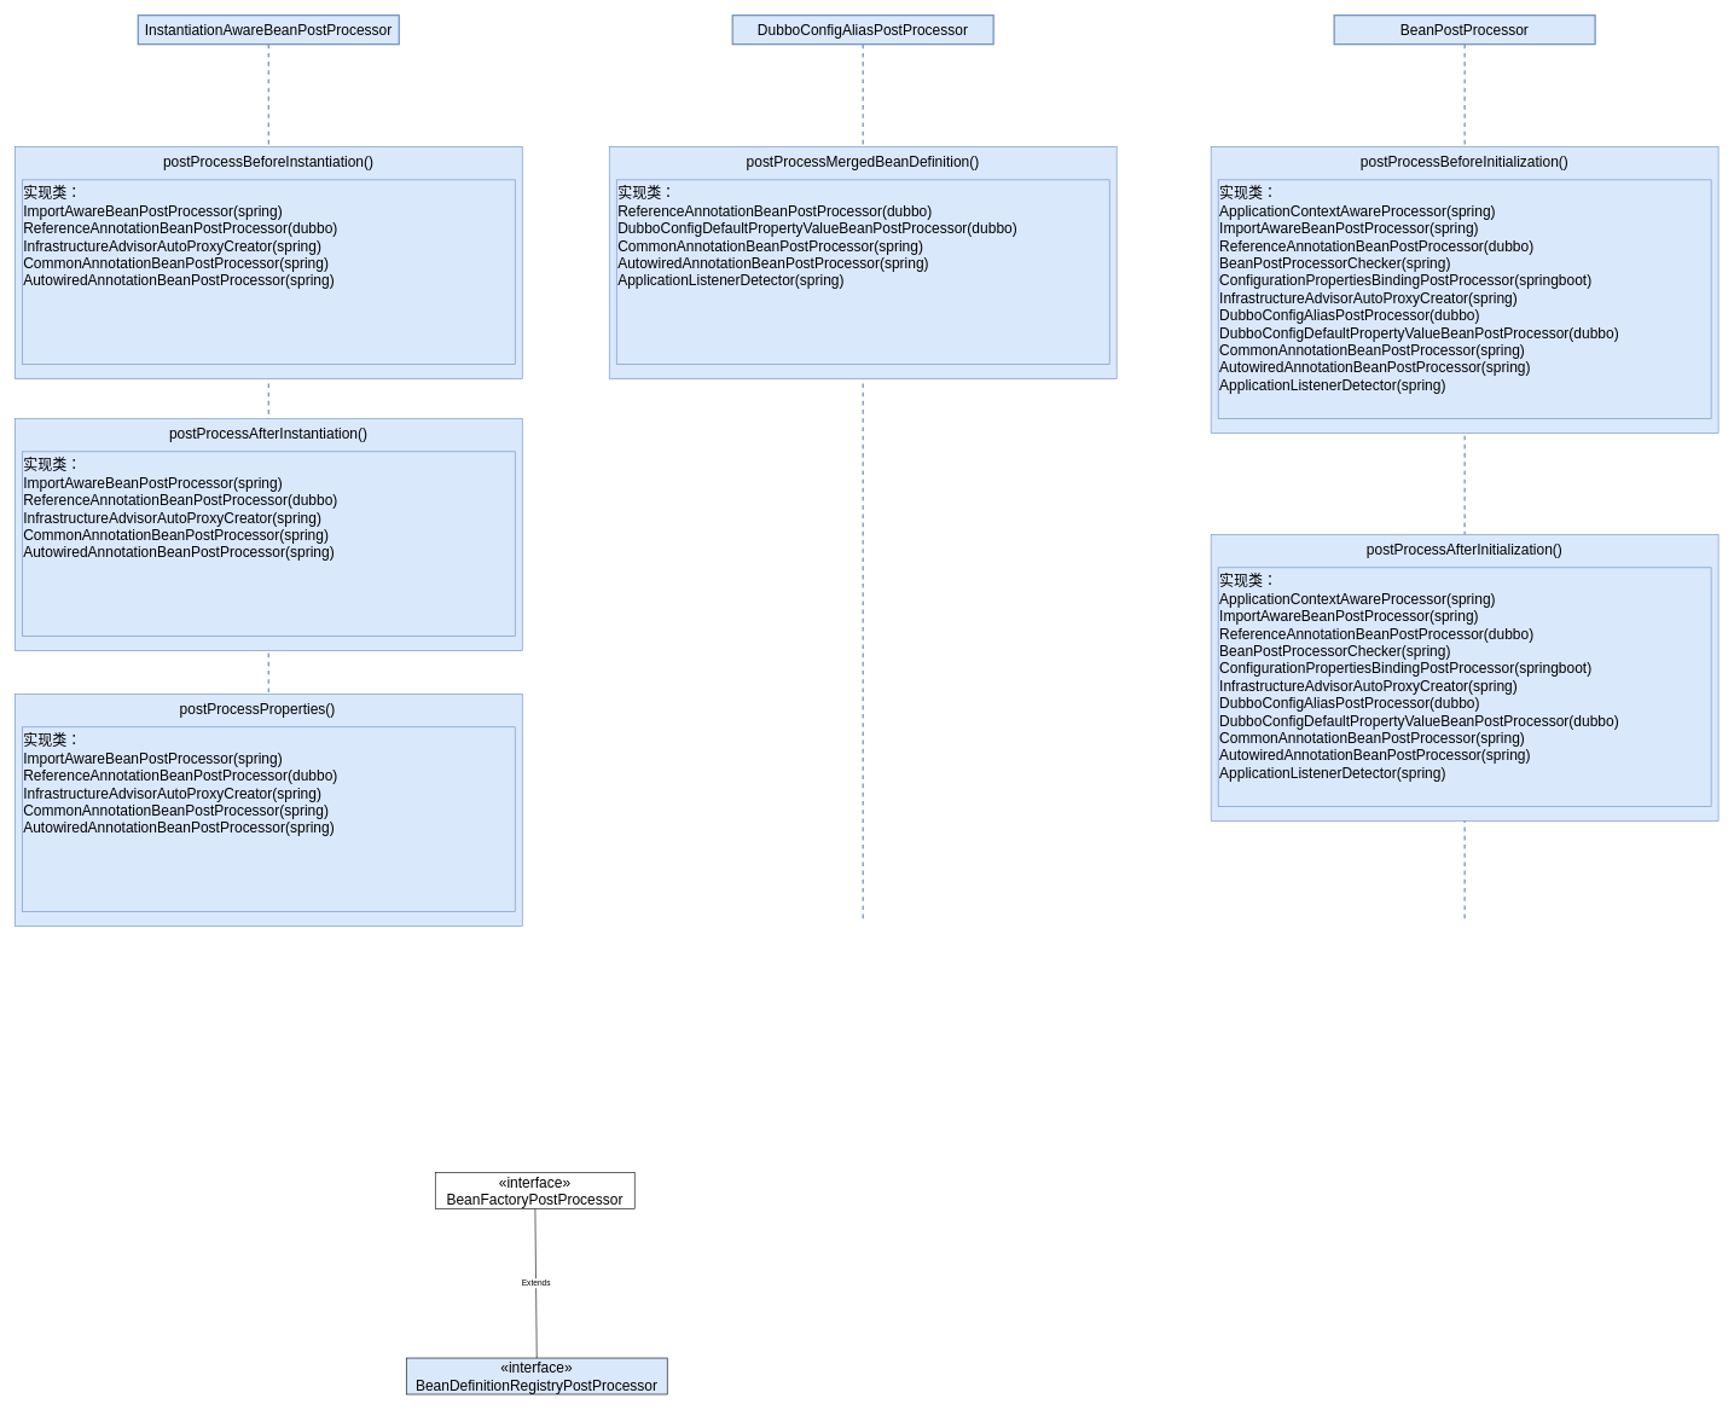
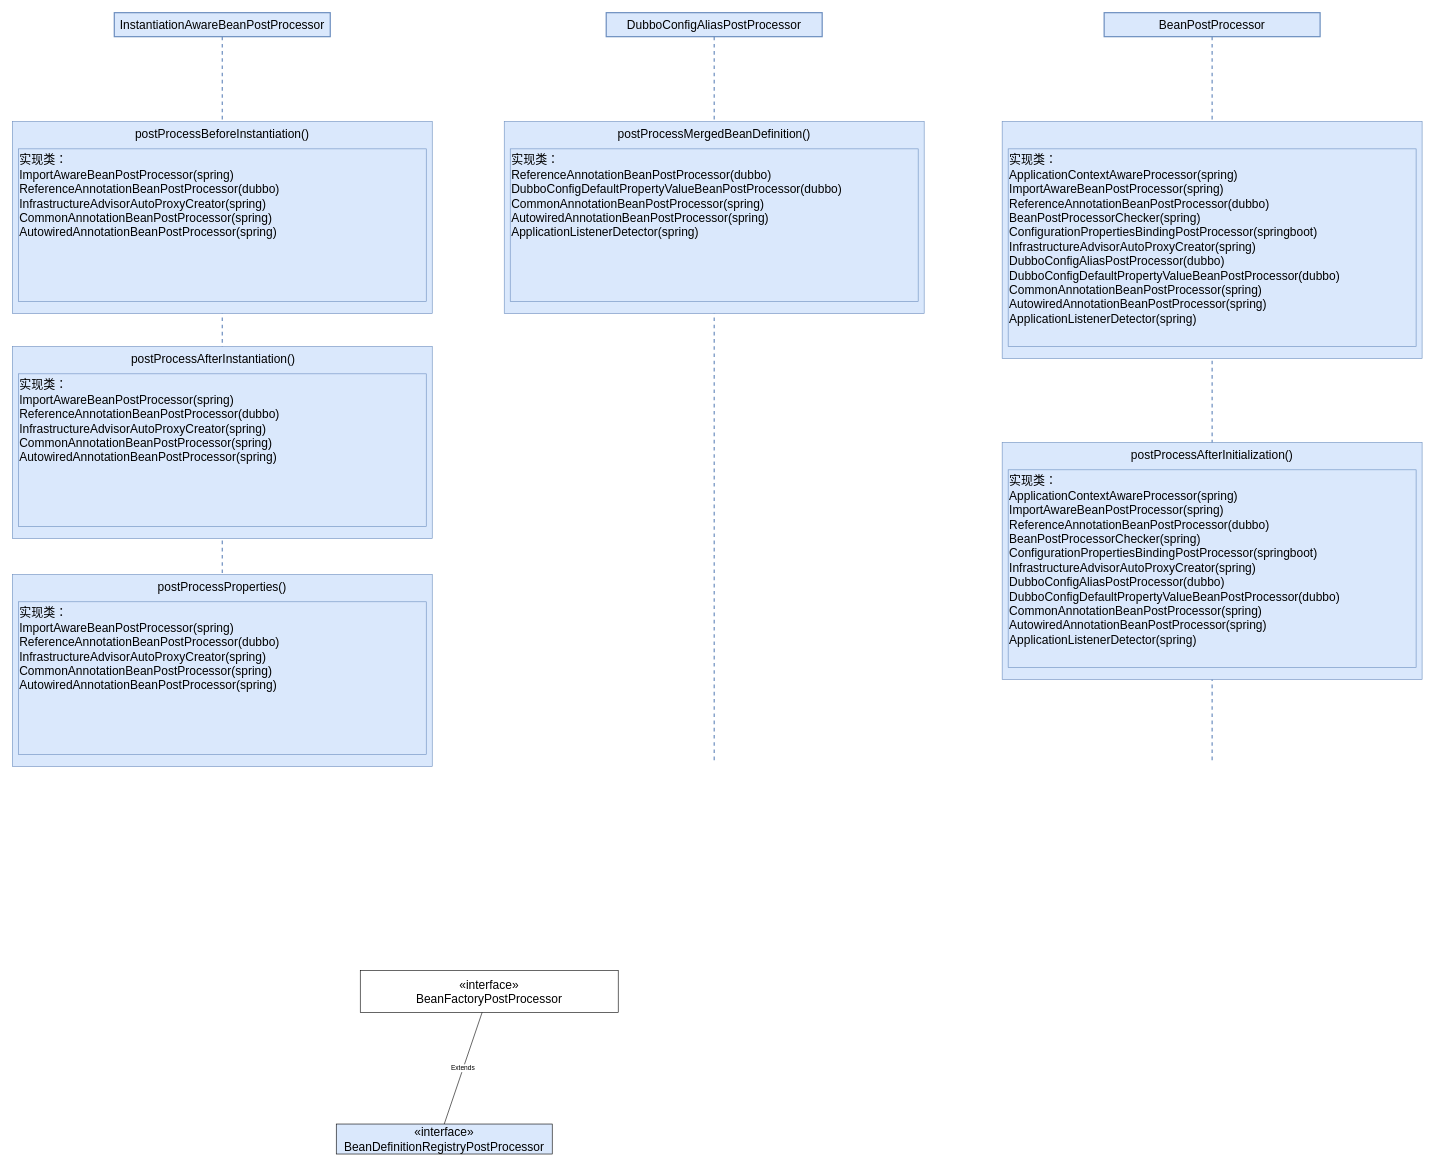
- <mxCell id="12" value="&lt;span style=&quot;font-size: 20px;&quot;&gt;postProcessBeforeInitialization()&lt;/span&gt;" style="text;html=1;align=center;verticalAlign=middle;whiteSpace=wrap;rounded=0;" parent="1" vertex="1"><mxGeometry x="1860" y="207" width="320" height="30" as="geometry" /></mxCell>
- <mxCell id="18" value="&lt;span style=&quot;font-size: 20px;&quot;&gt;postProcessAfterInstantiation()&lt;/span&gt;" style="text;html=1;align=center;verticalAlign=middle;whiteSpace=wrap;rounded=0;" parent="1" vertex="1"><mxGeometry x="210" y="582" width="320" height="30" as="geometry" /></mxCell>
+ <mxCell id="18" value="&lt;span style=&quot;font-size: 20px;&quot;&gt;postProcessAfterInstantiation()&lt;/span&gt;" style="text;html=1;align=center;verticalAlign=middle;whiteSpace=wrap;rounded=0;" parent="1" vertex="1"><mxGeometry x="195" y="582" width="320" height="30" as="geometry" /></mxCell>
- <mxCell id="21" value="&lt;span style=&quot;font-size: 20px;&quot;&gt;postProcessProperties()&lt;/span&gt;" style="text;html=1;align=center;verticalAlign=middle;whiteSpace=wrap;rounded=0;" parent="1" vertex="1"><mxGeometry x="195" y="962" width="320" height="30" as="geometry" /></mxCell>
+ <mxCell id="21" value="&lt;span style=&quot;font-size: 20px;&quot;&gt;postProcessProperties()&lt;/span&gt;" style="text;html=1;align=center;verticalAlign=middle;whiteSpace=wrap;rounded=0;" parent="1" vertex="1"><mxGeometry x="210" y="962" width="320" height="30" as="geometry" /></mxCell>
- <mxCell id="23" value="«interface»&lt;br&gt;BeanFactoryPostProcessor" style="html=1;whiteSpace=wrap;fontSize=20;" vertex="1" parent="1"><mxGeometry x="600" y="1617" width="275" height="50" as="geometry" /></mxCell>
+ <mxCell id="23" value="«interface»&lt;br&gt;BeanFactoryPostProcessor" style="html=1;whiteSpace=wrap;fontSize=20;" vertex="1" parent="1"><mxGeometry x="600" y="1617" width="430" height="70" as="geometry" /></mxCell>
